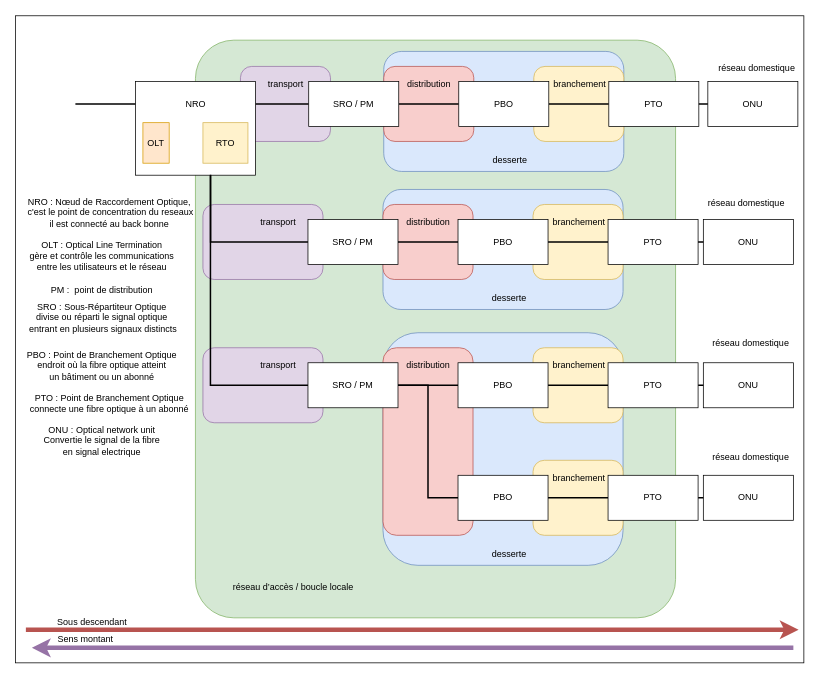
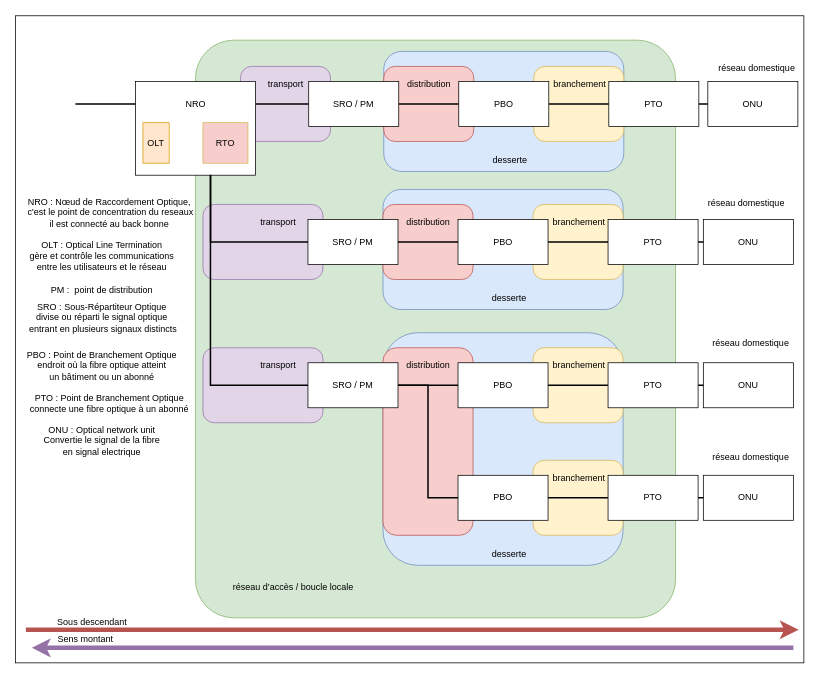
- <mxCell id="73" value="RTO" style="rounded=0;whiteSpace=wrap;html=1;fillColor=#fff2cc;strokeColor=#d6b656;" vertex="1" parent="1"><mxGeometry x="270" y="163" width="60" height="54" as="geometry" /></mxCell>
+ <mxCell id="73" value="RTO" style="rounded=0;whiteSpace=wrap;html=1;fillColor=#f8cecc;strokeColor=#d6b656;" vertex="1" parent="1"><mxGeometry x="270" y="163" width="60" height="54" as="geometry" /></mxCell>
